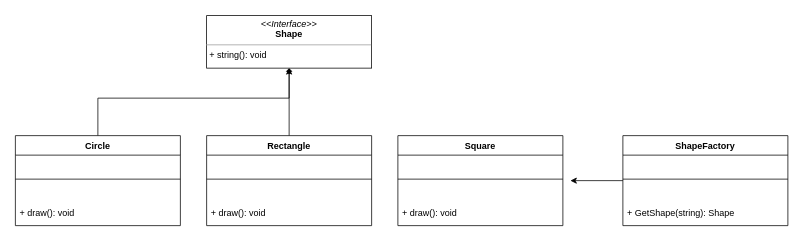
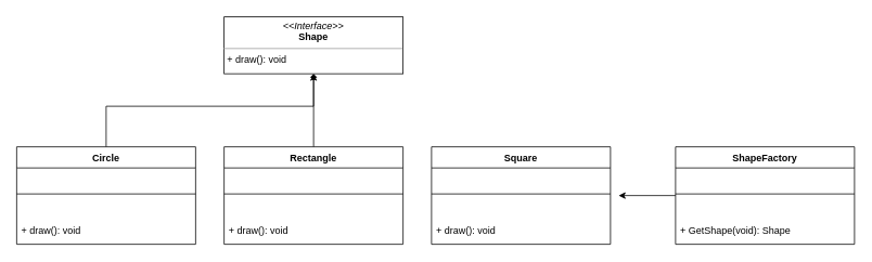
- <mxCell id="2" value="&lt;p style=&quot;margin: 0px ; margin-top: 4px ; text-align: center&quot;&gt;&lt;i&gt;&amp;lt;&amp;lt;Interface&amp;gt;&amp;gt;&lt;/i&gt;&lt;br&gt;&lt;b&gt;Shape&lt;/b&gt;&lt;/p&gt;&lt;hr size=&quot;1&quot;&gt;&lt;p style=&quot;margin: 0px ; margin-left: 4px&quot;&gt;+ string(): void&lt;br&gt;&lt;/p&gt;" style="verticalAlign=top;align=left;overflow=fill;fontSize=12;fontFamily=Helvetica;html=1;" parent="1" vertex="1"><mxGeometry x="275" y="20" width="220" height="70" as="geometry" /></mxCell>
+ <mxCell id="2" value="&lt;p style=&quot;margin: 0px ; margin-top: 4px ; text-align: center&quot;&gt;&lt;i&gt;&amp;lt;&amp;lt;Interface&amp;gt;&amp;gt;&lt;/i&gt;&lt;br&gt;&lt;b&gt;Shape&lt;/b&gt;&lt;/p&gt;&lt;hr size=&quot;1&quot;&gt;&lt;p style=&quot;margin: 0px ; margin-left: 4px&quot;&gt;+ draw(): void&lt;br&gt;&lt;/p&gt;" style="verticalAlign=top;align=left;overflow=fill;fontSize=12;fontFamily=Helvetica;html=1;" parent="1" vertex="1"><mxGeometry x="275" y="20" width="220" height="70" as="geometry" /></mxCell>
- <mxCell id="17" value="+ GetShape(string): Shape" style="text;align=left;verticalAlign=top;spacingLeft=4;spacingRight=4;overflow=hidden;rotatable=0;points=[[0,0.5],[1,0.5]];portConstraint=eastwest;imageAlign=left;rounded=0;glass=0;" parent="15" vertex="1"><mxGeometry y="90" width="220" height="30" as="geometry" /></mxCell>
+ <mxCell id="17" value="+ GetShape(void): Shape" style="text;align=left;verticalAlign=top;spacingLeft=4;spacingRight=4;overflow=hidden;rotatable=0;points=[[0,0.5],[1,0.5]];portConstraint=eastwest;imageAlign=left;rounded=0;glass=0;" parent="15" vertex="1"><mxGeometry y="90" width="220" height="30" as="geometry" /></mxCell>
